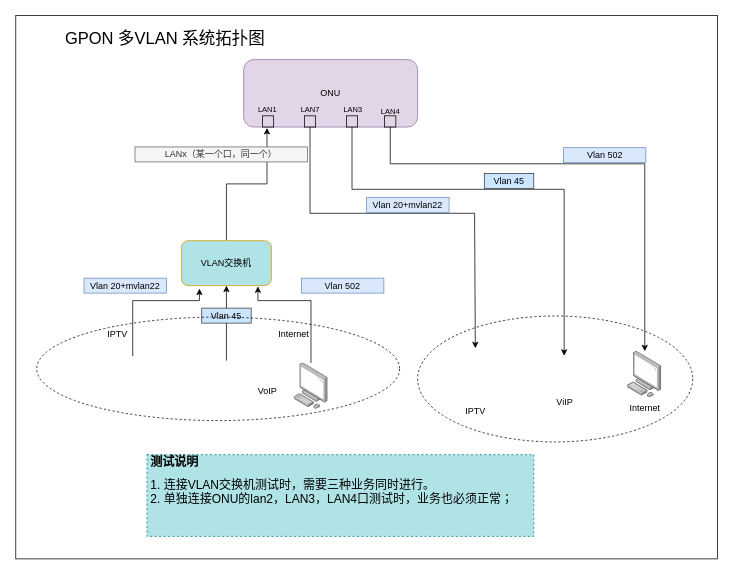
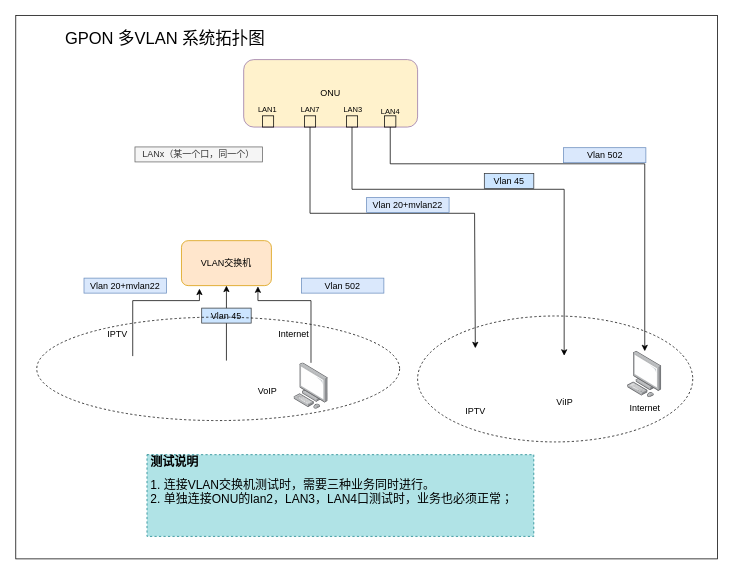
- <mxCell id="4" value="ONU" style="rounded=1;whiteSpace=wrap;html=1;fillColor=#e1d5e7;strokeColor=#9673a6;" vertex="1" parent="1"><mxGeometry x="324" y="79" width="232" height="90" as="geometry" /></mxCell>
+ <mxCell id="4" value="ONU" style="rounded=1;whiteSpace=wrap;html=1;fillColor=#fff2cc;strokeColor=#9673a6;" vertex="1" parent="1"><mxGeometry x="324" y="79" width="232" height="90" as="geometry" /></mxCell>
- <mxCell id="17" value="LANx（某一个口，同一个）" style="text;html=1;strokeColor=#666666;fillColor=#f5f5f5;align=center;verticalAlign=middle;whiteSpace=wrap;rounded=0;fontColor=#333333;" vertex="1" parent="1"><mxGeometry x="179" y="195.5" width="230" height="20" as="geometry" /></mxCell>
+ <mxCell id="17" value="LANx（某一个口，同一个）" style="text;html=1;strokeColor=#666666;fillColor=#f5f5f5;align=center;verticalAlign=middle;whiteSpace=wrap;rounded=0;fontColor=#333333;" vertex="1" parent="1"><mxGeometry x="179" y="195.5" width="170" height="20" as="geometry" /></mxCell>
- <mxCell id="2" style="edgeStyle=orthogonalEdgeStyle;rounded=0;orthogonalLoop=1;jettySize=auto;html=1;entryX=0.134;entryY=1.014;entryDx=0;entryDy=0;entryPerimeter=0;" edge="1" parent="1" source="3" target="4"><mxGeometry relative="1" as="geometry" /></mxCell>
- <mxCell id="3" value="VLAN交换机" style="rounded=1;whiteSpace=wrap;html=1;fillColor=#b0e3e6;strokeColor=#d79b00;" vertex="1" parent="1"><mxGeometry x="241" y="320.5" width="120" height="60" as="geometry" /></mxCell>
+ <mxCell id="3" value="VLAN交换机" style="rounded=1;whiteSpace=wrap;html=1;fillColor=#ffe6cc;strokeColor=#d79b00;" vertex="1" parent="1"><mxGeometry x="241" y="320.5" width="120" height="60" as="geometry" /></mxCell>
